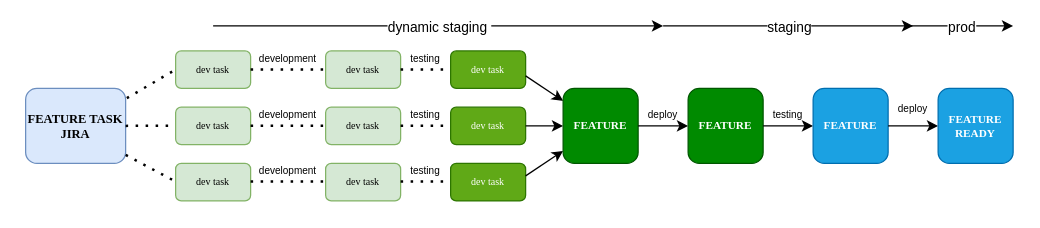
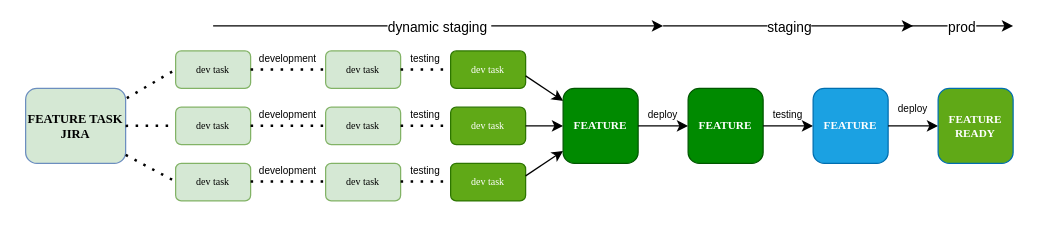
- <mxCell id="2" value="&lt;font&gt;&lt;b&gt;&lt;font size=&quot;1&quot;&gt;FEATURE TASK JIRA&lt;/font&gt;&lt;br&gt;&lt;/b&gt;&lt;/font&gt;" style="rounded=1;whiteSpace=wrap;html=1;shadow=0;labelBackgroundColor=none;strokeWidth=1;fontFamily=Verdana;fontSize=8;align=center;fillColor=#dae8fc;strokeColor=#6c8ebf;" vertex="1" parent="1"><mxGeometry x="20" y="70" width="80" height="60" as="geometry" /></mxCell>
+ <mxCell id="2" value="&lt;font&gt;&lt;b&gt;&lt;font size=&quot;1&quot;&gt;FEATURE TASK JIRA&lt;/font&gt;&lt;br&gt;&lt;/b&gt;&lt;/font&gt;" style="rounded=1;whiteSpace=wrap;html=1;shadow=0;labelBackgroundColor=none;strokeWidth=1;fontFamily=Verdana;fontSize=8;align=center;fillColor=#d5e8d4;strokeColor=#6c8ebf;" vertex="1" parent="1"><mxGeometry x="20" y="70" width="80" height="60" as="geometry" /></mxCell>
- <mxCell id="39" value="&lt;font style=&quot;font-size: 9px&quot;&gt;&lt;b&gt;FEATURE READY&lt;/b&gt;&lt;/font&gt;" style="rounded=1;whiteSpace=wrap;html=1;shadow=0;labelBackgroundColor=none;strokeWidth=1;fontFamily=Verdana;fontSize=8;align=center;fillColor=#1ba1e2;strokeColor=#006EAF;fontColor=#ffffff;" vertex="1" parent="1"><mxGeometry x="750" y="70" width="60" height="60" as="geometry" /></mxCell>
+ <mxCell id="39" value="&lt;font style=&quot;font-size: 9px&quot;&gt;&lt;b&gt;FEATURE READY&lt;/b&gt;&lt;/font&gt;" style="rounded=1;whiteSpace=wrap;html=1;shadow=0;labelBackgroundColor=none;strokeWidth=1;fontFamily=Verdana;fontSize=8;align=center;fillColor=#60a917;strokeColor=#006EAF;fontColor=#ffffff;" vertex="1" parent="1"><mxGeometry x="750" y="70" width="60" height="60" as="geometry" /></mxCell>
